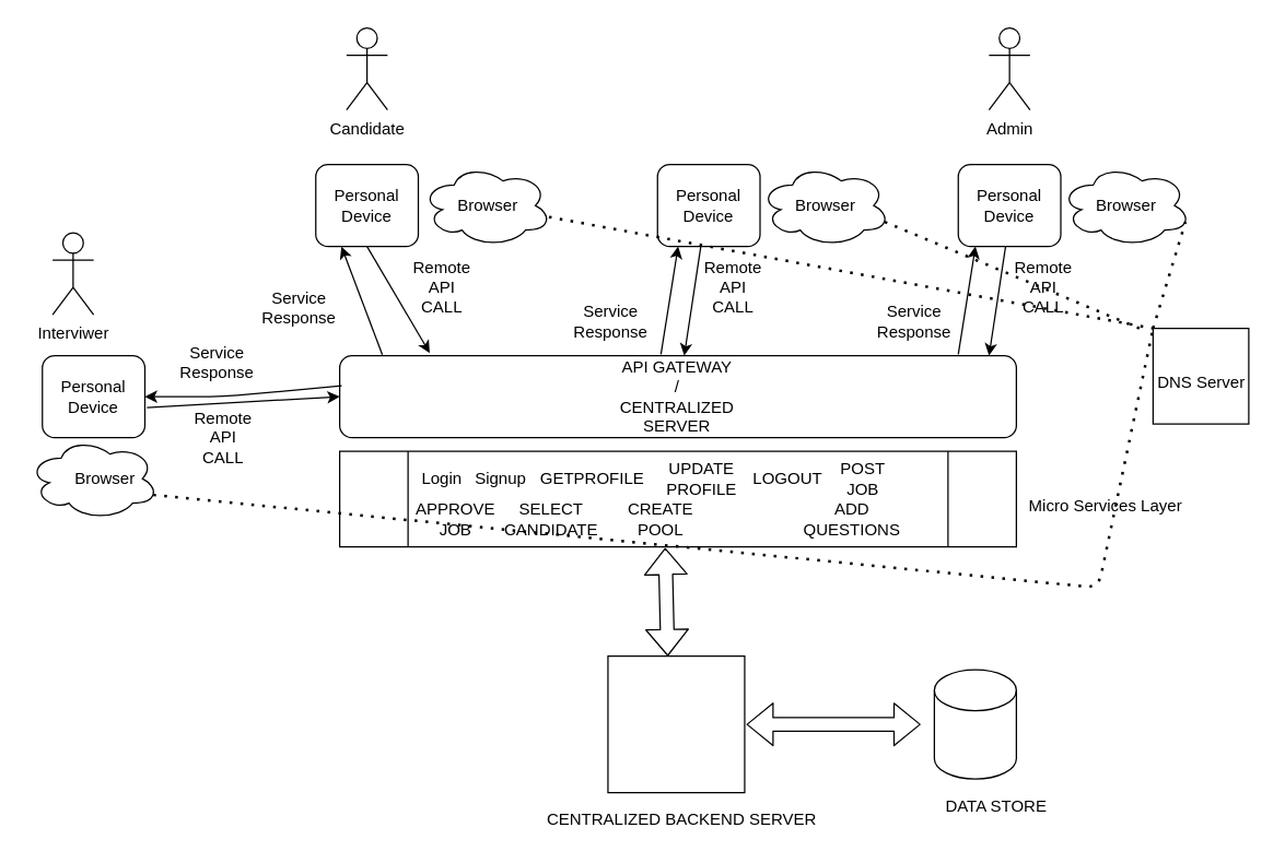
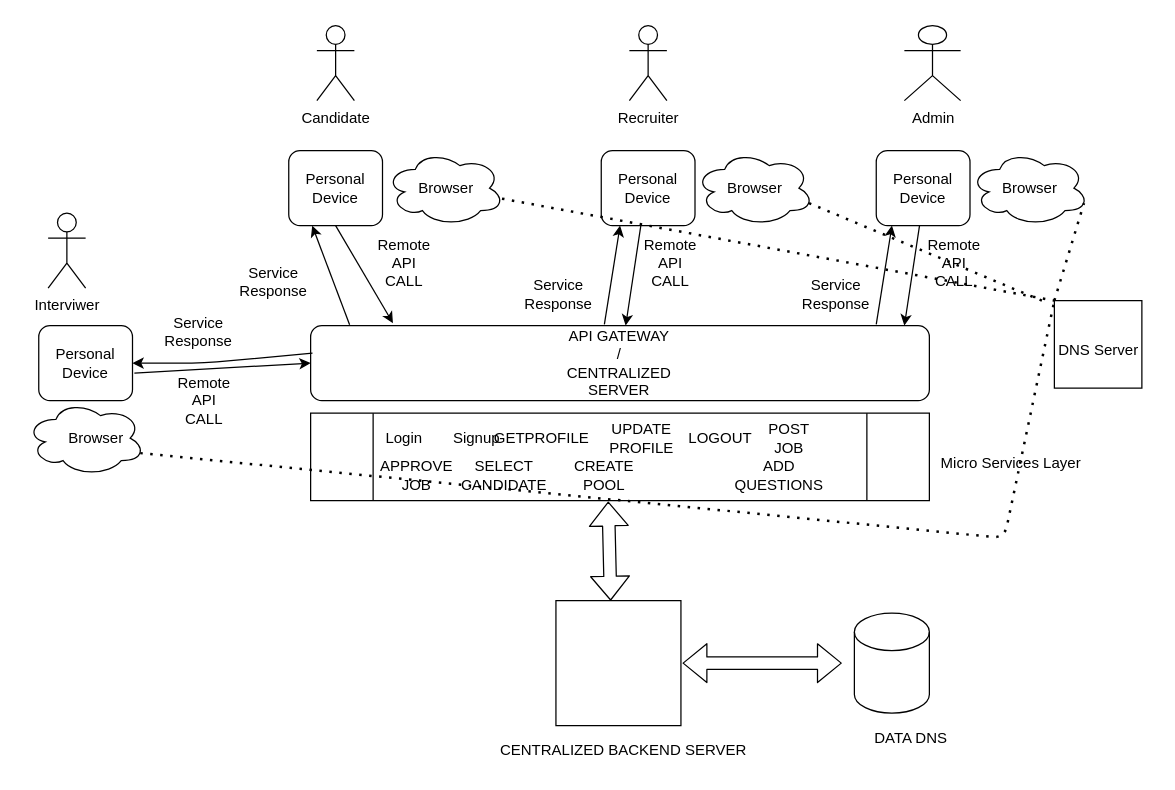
+ <mxCell id="2" value="Recruiter" style="shape=umlActor;verticalLabelPosition=bottom;verticalAlign=top;html=1;outlineConnect=0;" vertex="1" parent="1"><mxGeometry x="503" y="20" width="30" height="60" as="geometry" /></mxCell>
- <mxCell id="4" value="Admin" style="shape=umlActor;verticalLabelPosition=bottom;verticalAlign=top;html=1;outlineConnect=0;" vertex="1" parent="1"><mxGeometry x="723" y="20" width="30" height="60" as="geometry" /></mxCell>
+ <mxCell id="4" value="Admin" style="shape=umlActor;verticalLabelPosition=bottom;verticalAlign=top;html=1;outlineConnect=0;" vertex="1" parent="1"><mxGeometry x="723" y="20" width="45" height="60" as="geometry" /></mxCell>
- <mxCell id="33" value="Signup" style="text;html=1;strokeColor=none;fillColor=none;align=center;verticalAlign=middle;whiteSpace=wrap;rounded=0;" vertex="1" parent="1"><mxGeometry x="345.5" y="340" width="40" height="20" as="geometry" /></mxCell>
+ <mxCell id="33" value="Signup" style="text;html=1;strokeColor=none;fillColor=none;align=center;verticalAlign=middle;whiteSpace=wrap;rounded=0;" vertex="1" parent="1"><mxGeometry x="360.5" y="340" width="40" height="20" as="geometry" /></mxCell>
- <mxCell id="47" value="DATA STORE" style="text;html=1;align=center;verticalAlign=middle;resizable=0;points=[];autosize=1;" vertex="1" parent="1"><mxGeometry x="683" y="580" width="90" height="20" as="geometry" /></mxCell>
+ <mxCell id="47" value="DATA DNS" style="text;html=1;align=center;verticalAlign=middle;resizable=0;points=[];autosize=1;" vertex="1" parent="1"><mxGeometry x="683" y="580" width="90" height="20" as="geometry" /></mxCell>
